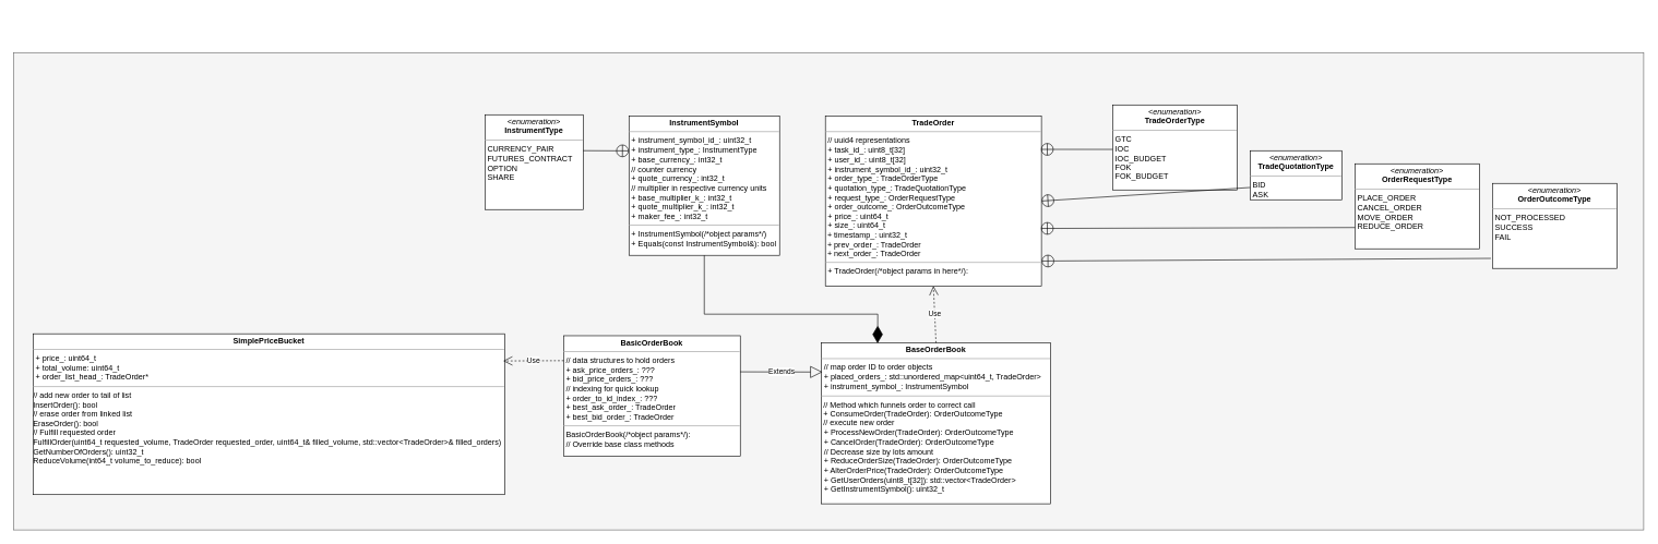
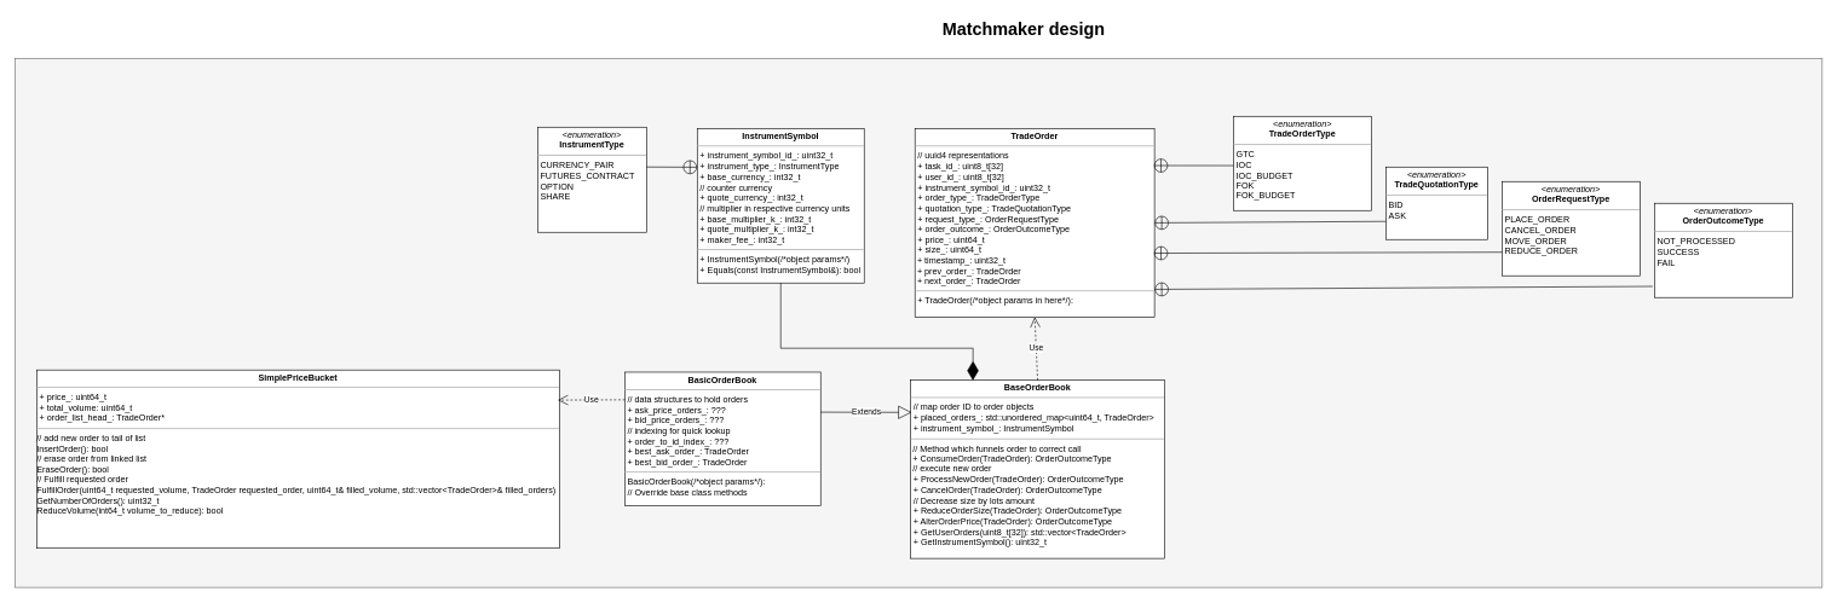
+ <mxCell id="20" value="&lt;h1 style=&quot;&quot;&gt;&lt;span style=&quot;background-color: initial;&quot;&gt;Matchmaker design&lt;/span&gt;&lt;br&gt;&lt;/h1&gt;" style="text;html=1;strokeColor=none;fillColor=none;spacing=5;spacingTop=-20;whiteSpace=wrap;overflow=hidden;rounded=0;align=center;" parent="1" vertex="1"><mxGeometry x="1195" y="20" width="430" height="40" as="geometry" /></mxCell>
- <mxCell id="7" value="&lt;p style=&quot;margin:0px;margin-top:4px;text-align:center;&quot;&gt;&lt;i&gt;&amp;lt;enumeration&amp;gt;&lt;/i&gt;&lt;br&gt;&lt;b&gt;TradeQuotationType&lt;/b&gt;&lt;/p&gt;&lt;hr size=&quot;1&quot;&gt;&lt;p style=&quot;margin:0px;margin-left:4px;&quot;&gt;&lt;span style=&quot;background-color: initial;&quot;&gt;BID&lt;/span&gt;&lt;br&gt;&lt;/p&gt;&lt;p style=&quot;margin:0px;margin-left:4px;&quot;&gt;ASK&lt;/p&gt;" style="verticalAlign=top;align=left;overflow=fill;fontSize=12;fontFamily=Helvetica;html=1;" parent="1" vertex="1"><mxGeometry x="1909" y="230" width="140" height="75" as="geometry" /></mxCell>
+ <mxCell id="7" value="&lt;p style=&quot;margin:0px;margin-top:4px;text-align:center;&quot;&gt;&lt;i&gt;&amp;lt;enumeration&amp;gt;&lt;/i&gt;&lt;br&gt;&lt;b&gt;TradeQuotationType&lt;/b&gt;&lt;/p&gt;&lt;hr size=&quot;1&quot;&gt;&lt;p style=&quot;margin:0px;margin-left:4px;&quot;&gt;&lt;span style=&quot;background-color: initial;&quot;&gt;BID&lt;/span&gt;&lt;br&gt;&lt;/p&gt;&lt;p style=&quot;margin:0px;margin-left:4px;&quot;&gt;ASK&lt;/p&gt;" style="verticalAlign=top;align=left;overflow=fill;fontSize=12;fontFamily=Helvetica;html=1;" parent="1" vertex="1"><mxGeometry x="1909" y="230" width="140" height="100" as="geometry" /></mxCell>
